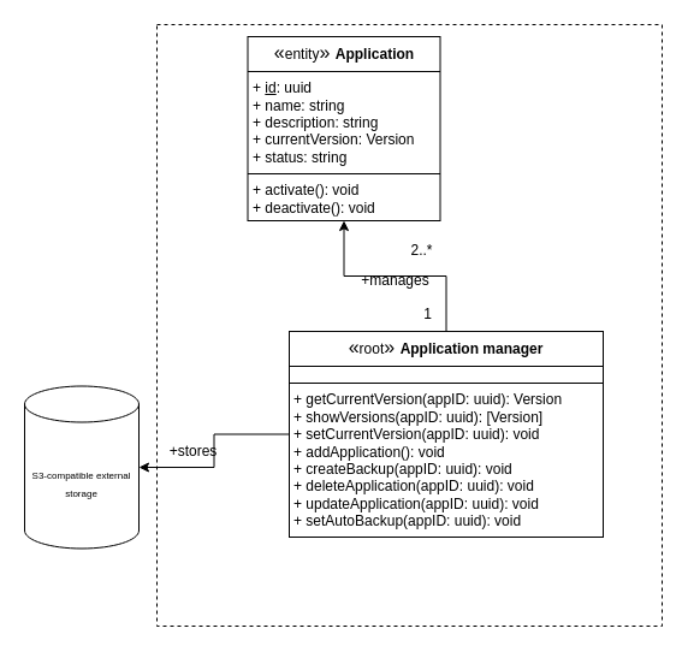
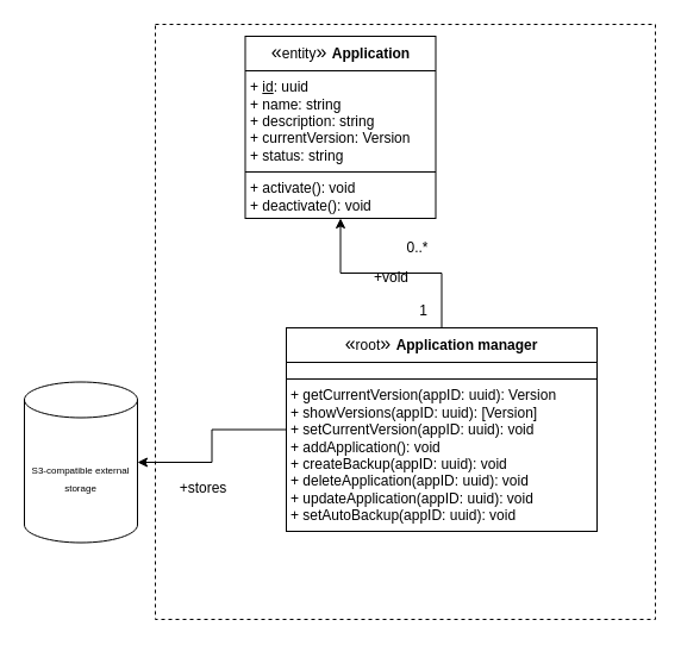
- <mxCell id="8" value="2..*" style="text;html=1;align=center;verticalAlign=middle;resizable=0;points=[];autosize=1;strokeColor=none;fillColor=none;" parent="1" vertex="1"><mxGeometry x="330" y="193" width="40" height="30" as="geometry" /></mxCell>
+ <mxCell id="8" value="0..*" style="text;html=1;align=center;verticalAlign=middle;resizable=0;points=[];autosize=1;strokeColor=none;fillColor=none;" parent="1" vertex="1"><mxGeometry x="330" y="193" width="40" height="30" as="geometry" /></mxCell>
- <mxCell id="6" value="+manages" style="text;html=1;align=center;verticalAlign=middle;resizable=0;points=[];autosize=1;strokeColor=none;fillColor=none;" parent="1" vertex="1"><mxGeometry x="290.5" y="220" width="74" height="26" as="geometry" /></mxCell>
+ <mxCell id="6" value="+void" style="text;html=1;align=center;verticalAlign=middle;resizable=0;points=[];autosize=1;strokeColor=none;fillColor=none;" parent="1" vertex="1"><mxGeometry x="290.5" y="220" width="74" height="26" as="geometry" /></mxCell>
- <mxCell id="11" value="+stores" style="text;html=1;align=center;verticalAlign=middle;resizable=0;points=[];autosize=1;strokeColor=none;fillColor=none;" parent="1" vertex="1"><mxGeometry x="131" y="362" width="58" height="26" as="geometry" /></mxCell>
+ <mxCell id="11" value="+stores" style="text;html=1;align=center;verticalAlign=middle;resizable=0;points=[];autosize=1;strokeColor=none;fillColor=none;" parent="1" vertex="1"><mxGeometry x="141" y="397" width="58" height="26" as="geometry" /></mxCell>
